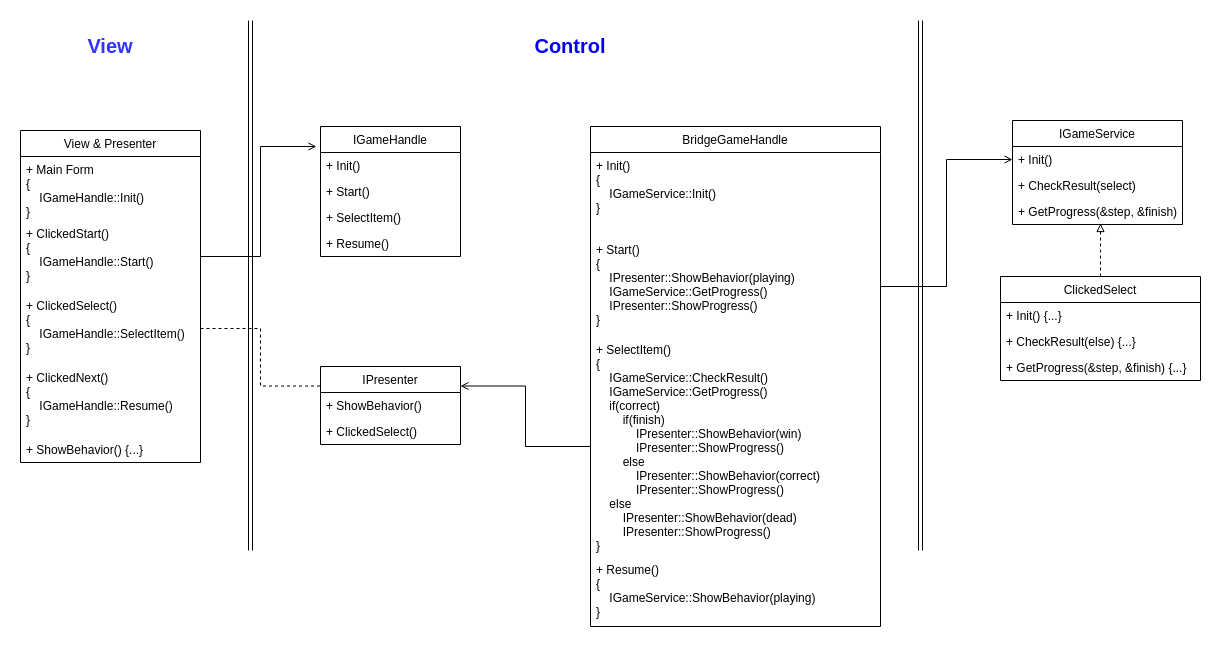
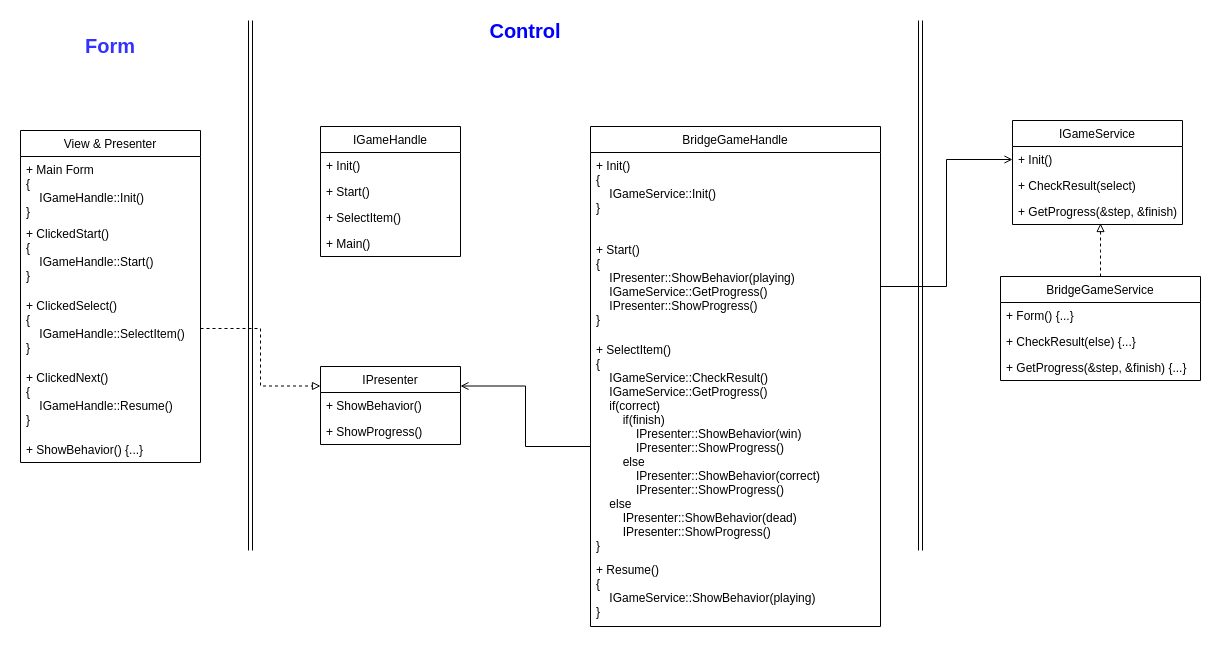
- <mxCell id="36" value="View" style="text;html=1;strokeColor=none;fillColor=none;align=center;verticalAlign=middle;whiteSpace=wrap;rounded=0;fontSize=20;fontStyle=1;fontColor=#3333FF;" parent="1" vertex="1"><mxGeometry x="70" y="30" width="80" height="30" as="geometry" /></mxCell>
+ <mxCell id="36" value="Form" style="text;html=1;strokeColor=none;fillColor=none;align=center;verticalAlign=middle;whiteSpace=wrap;rounded=0;fontSize=20;fontStyle=1;fontColor=#3333FF;" parent="1" vertex="1"><mxGeometry x="70" y="30" width="80" height="30" as="geometry" /></mxCell>
- <mxCell id="37" value="Control" style="text;html=1;strokeColor=none;fillColor=none;align=center;verticalAlign=middle;whiteSpace=wrap;rounded=0;fontSize=20;fontColor=#0000FF;fontStyle=1" parent="1" vertex="1"><mxGeometry x="530" y="30" width="80" height="30" as="geometry" /></mxCell>
+ <mxCell id="37" value="Control" style="text;html=1;strokeColor=none;fillColor=none;align=center;verticalAlign=middle;whiteSpace=wrap;rounded=0;fontSize=20;fontColor=#0000FF;fontStyle=1" parent="1" vertex="1"><mxGeometry x="485" y="15" width="80" height="30" as="geometry" /></mxCell>
- <mxCell id="30" style="edgeStyle=orthogonalEdgeStyle;rounded=0;orthogonalLoop=1;jettySize=auto;html=1;entryX=-0.029;entryY=0.154;entryDx=0;entryDy=0;entryPerimeter=0;endArrow=open;endFill=0;" parent="1" source="4" target="8" edge="1"><mxGeometry relative="1" as="geometry" /></mxCell>
- <mxCell id="12" value="+ Resume()" style="text;strokeColor=none;fillColor=none;align=left;verticalAlign=top;spacingLeft=4;spacingRight=4;overflow=hidden;rotatable=0;points=[[0,0.5],[1,0.5]];portConstraint=eastwest;" parent="8" vertex="1"><mxGeometry y="104" width="140" height="26" as="geometry" /></mxCell>
+ <mxCell id="12" value="+ Main()" style="text;strokeColor=none;fillColor=none;align=left;verticalAlign=top;spacingLeft=4;spacingRight=4;overflow=hidden;rotatable=0;points=[[0,0.5],[1,0.5]];portConstraint=eastwest;" parent="8" vertex="1"><mxGeometry y="104" width="140" height="26" as="geometry" /></mxCell>
- <mxCell id="26" value="ClickedSelect" style="swimlane;fontStyle=0;childLayout=stackLayout;horizontal=1;startSize=26;fillColor=none;horizontalStack=0;resizeParent=1;resizeParentMax=0;resizeLast=0;collapsible=1;marginBottom=0;" parent="1" vertex="1"><mxGeometry x="1000" y="276" width="200" height="104" as="geometry" /></mxCell>
+ <mxCell id="26" value="BridgeGameService" style="swimlane;fontStyle=0;childLayout=stackLayout;horizontal=1;startSize=26;fillColor=none;horizontalStack=0;resizeParent=1;resizeParentMax=0;resizeLast=0;collapsible=1;marginBottom=0;" parent="1" vertex="1"><mxGeometry x="1000" y="276" width="200" height="104" as="geometry" /></mxCell>
- <mxCell id="27" value="+ Init() {...}" style="text;strokeColor=none;fillColor=none;align=left;verticalAlign=top;spacingLeft=4;spacingRight=4;overflow=hidden;rotatable=0;points=[[0,0.5],[1,0.5]];portConstraint=eastwest;" parent="26" vertex="1"><mxGeometry y="26" width="200" height="26" as="geometry" /></mxCell>
+ <mxCell id="27" value="+ Form() {...}" style="text;strokeColor=none;fillColor=none;align=left;verticalAlign=top;spacingLeft=4;spacingRight=4;overflow=hidden;rotatable=0;points=[[0,0.5],[1,0.5]];portConstraint=eastwest;" parent="26" vertex="1"><mxGeometry y="26" width="200" height="26" as="geometry" /></mxCell>
- <mxCell id="31" style="edgeStyle=orthogonalEdgeStyle;rounded=0;orthogonalLoop=1;jettySize=auto;html=1;exitX=1;exitY=0.5;exitDx=0;exitDy=0;entryX=0;entryY=0.25;entryDx=0;entryDy=0;dashed=1;endArrow=none;endFill=0;" parent="1" source="5" target="22" edge="1"><mxGeometry relative="1" as="geometry" /></mxCell>
+ <mxCell id="31" style="edgeStyle=orthogonalEdgeStyle;rounded=0;orthogonalLoop=1;jettySize=auto;html=1;exitX=1;exitY=0.5;exitDx=0;exitDy=0;entryX=0;entryY=0.25;entryDx=0;entryDy=0;dashed=1;endArrow=block;endFill=0;" parent="1" source="5" target="22" edge="1"><mxGeometry relative="1" as="geometry" /></mxCell>
- <mxCell id="24" value="+ ClickedSelect()" style="text;strokeColor=none;fillColor=none;align=left;verticalAlign=top;spacingLeft=4;spacingRight=4;overflow=hidden;rotatable=0;points=[[0,0.5],[1,0.5]];portConstraint=eastwest;" parent="22" vertex="1"><mxGeometry y="52" width="140" height="26" as="geometry" /></mxCell>
+ <mxCell id="24" value="+ ShowProgress()" style="text;strokeColor=none;fillColor=none;align=left;verticalAlign=top;spacingLeft=4;spacingRight=4;overflow=hidden;rotatable=0;points=[[0,0.5],[1,0.5]];portConstraint=eastwest;" parent="22" vertex="1"><mxGeometry y="52" width="140" height="26" as="geometry" /></mxCell>
